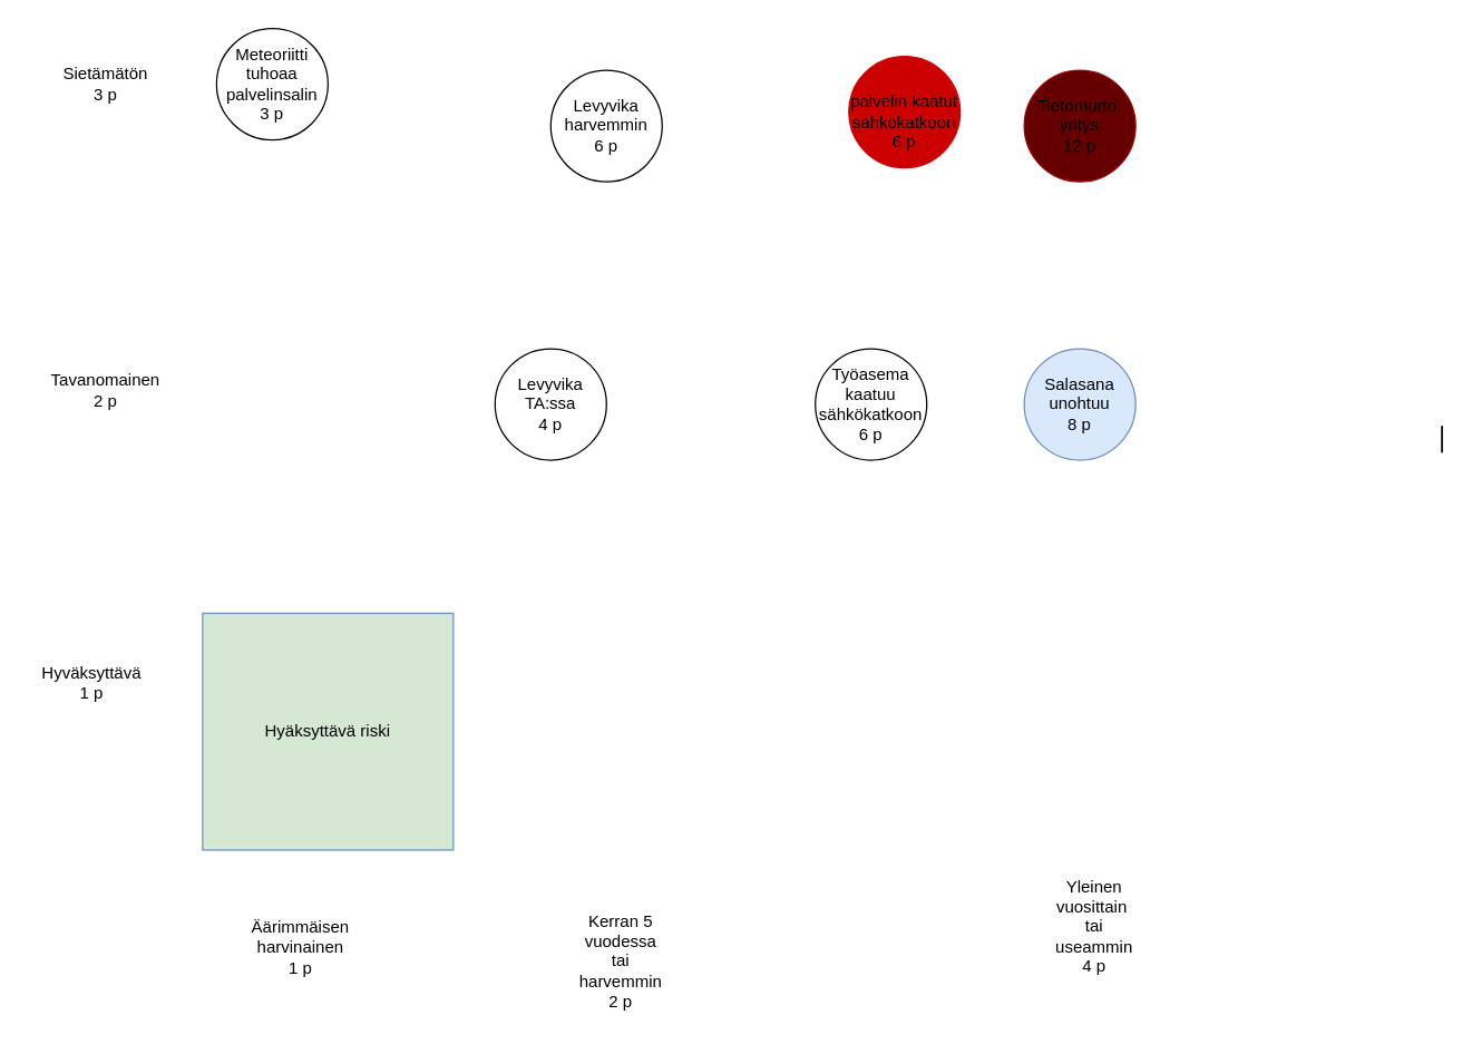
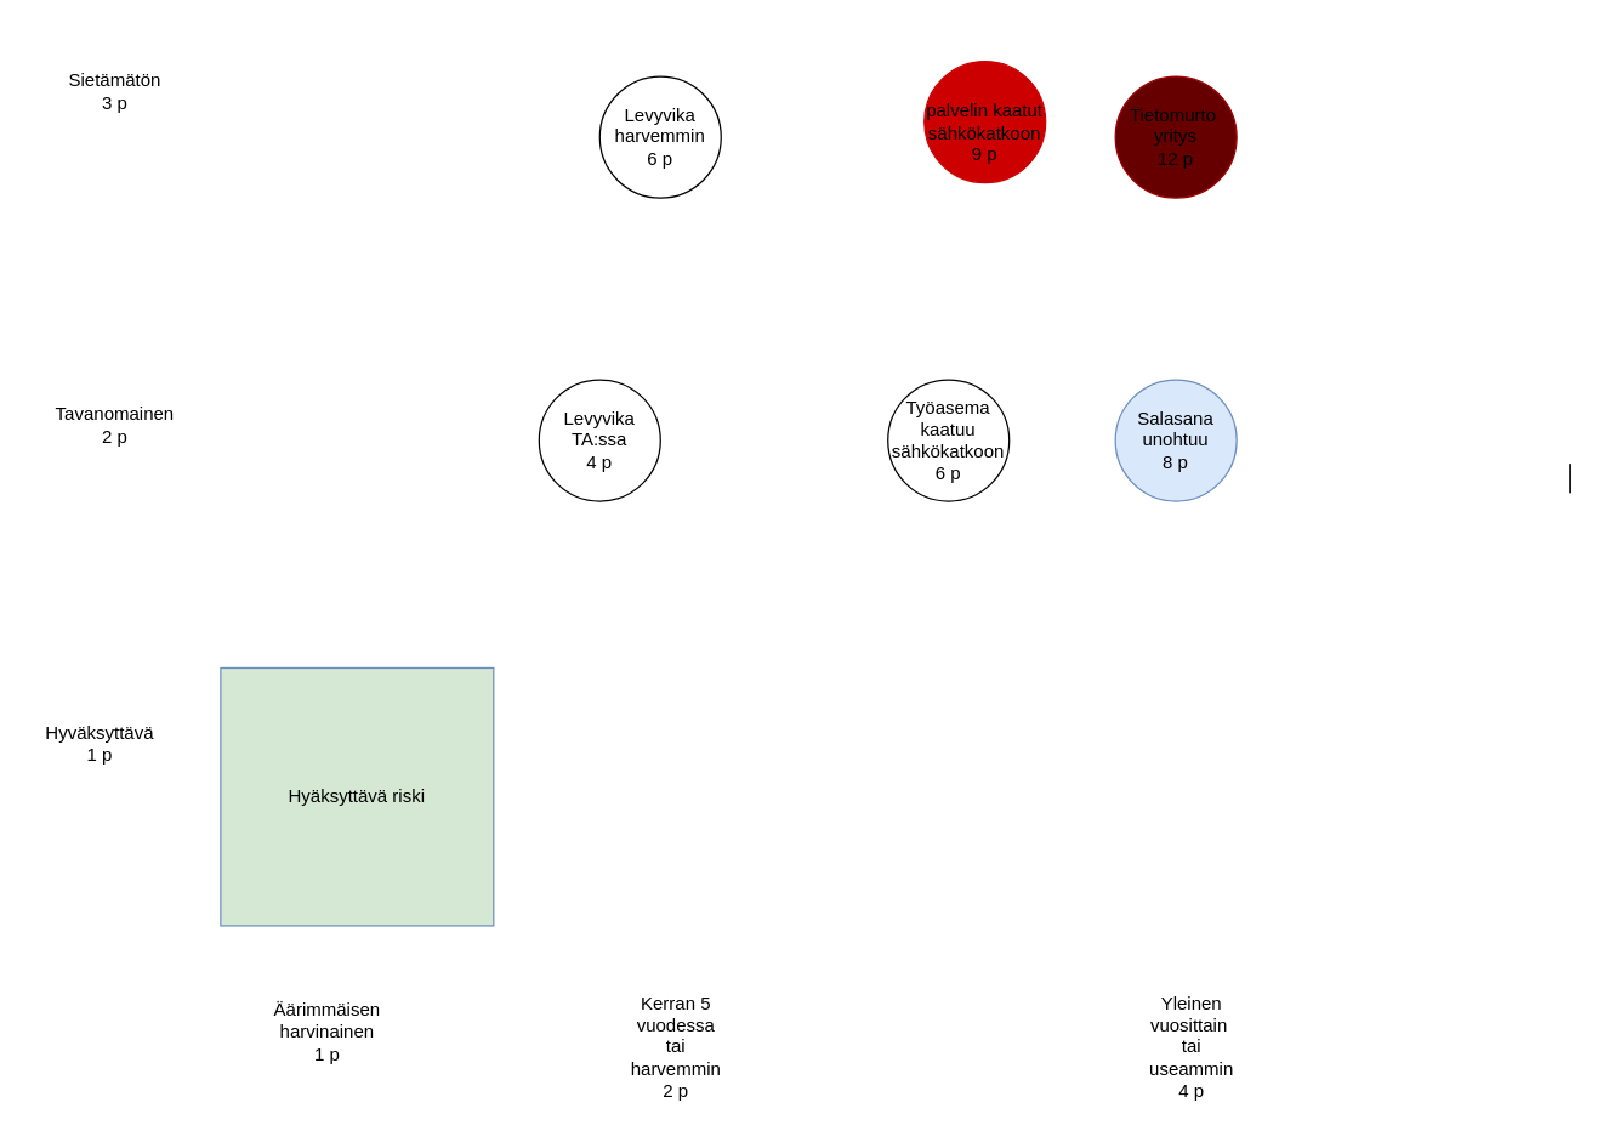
- <mxCell id="15" value="Meteoriitti&lt;br&gt;tuhoaa&lt;br&gt;palvelinsalin&lt;br&gt;3 p" style="ellipse;whiteSpace=wrap;html=1;aspect=fixed;" vertex="1" parent="1"><mxGeometry x="155" y="20" width="80" height="80" as="geometry" /></mxCell>
- <mxCell id="12" value="&lt;br&gt;palvelin kaatut sähkökatkoon&lt;br&gt;6 p" style="ellipse;whiteSpace=wrap;html=1;aspect=fixed;strokeColor=#CC0000;fillColor=#CC0000;" vertex="1" parent="1"><mxGeometry x="609" y="40" width="80" height="80" as="geometry" /></mxCell>
+ <mxCell id="12" value="&lt;br&gt;palvelin kaatut sähkökatkoon&lt;br&gt;9 p" style="ellipse;whiteSpace=wrap;html=1;aspect=fixed;strokeColor=#CC0000;fillColor=#CC0000;" vertex="1" parent="1"><mxGeometry x="609" y="40" width="80" height="80" as="geometry" /></mxCell>
- <mxCell id="8" value="Yleinen&lt;br&gt;vuosittain&amp;nbsp;&lt;br&gt;tai&lt;br&gt;useammin&lt;br&gt;4 p" style="text;html=1;align=center;verticalAlign=middle;resizable=0;points=[];autosize=1;strokeColor=none;fillColor=none;" vertex="1" parent="1"><mxGeometry x="745" y="620" width="80" height="90" as="geometry" /></mxCell>
+ <mxCell id="8" value="Yleinen&lt;br&gt;vuosittain&amp;nbsp;&lt;br&gt;tai&lt;br&gt;useammin&lt;br&gt;4 p" style="text;html=1;align=center;verticalAlign=middle;resizable=0;points=[];autosize=1;strokeColor=none;fillColor=none;" vertex="1" parent="1"><mxGeometry x="745" y="645" width="80" height="90" as="geometry" /></mxCell>
